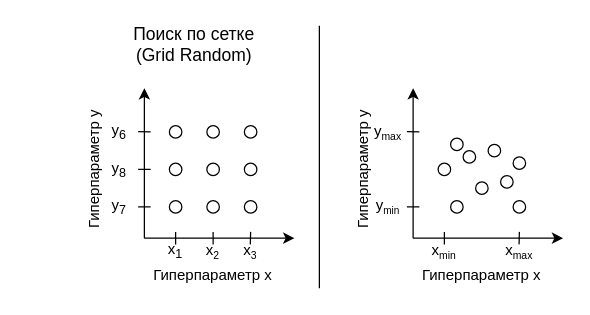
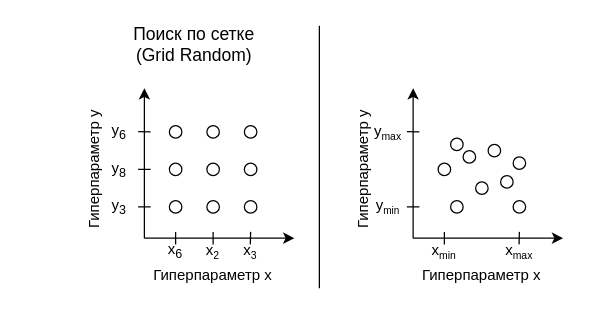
- <mxCell id="25" value="&lt;span style=&quot;font-size: 12px;&quot;&gt;y&lt;/span&gt;&lt;sub&gt;7&lt;/sub&gt;" style="text;html=1;strokeColor=none;fillColor=none;align=center;verticalAlign=middle;whiteSpace=wrap;rounded=0;" vertex="1" parent="1"><mxGeometry x="85" y="160" width="20" height="10" as="geometry" /></mxCell>
+ <mxCell id="25" value="&lt;span style=&quot;font-size: 12px;&quot;&gt;y&lt;/span&gt;&lt;sub&gt;3&lt;/sub&gt;" style="text;html=1;strokeColor=none;fillColor=none;align=center;verticalAlign=middle;whiteSpace=wrap;rounded=0;" vertex="1" parent="1"><mxGeometry x="85" y="160" width="20" height="10" as="geometry" /></mxCell>
- <mxCell id="19" value="x&lt;sub&gt;1&lt;/sub&gt;" style="text;html=1;strokeColor=none;fillColor=none;align=center;verticalAlign=middle;whiteSpace=wrap;rounded=0;" vertex="1" parent="1"><mxGeometry x="130" y="195" width="20" height="10" as="geometry" /></mxCell>
+ <mxCell id="19" value="x&lt;sub&gt;6&lt;/sub&gt;" style="text;html=1;strokeColor=none;fillColor=none;align=center;verticalAlign=middle;whiteSpace=wrap;rounded=0;" vertex="1" parent="1"><mxGeometry x="130" y="195" width="20" height="10" as="geometry" /></mxCell>
